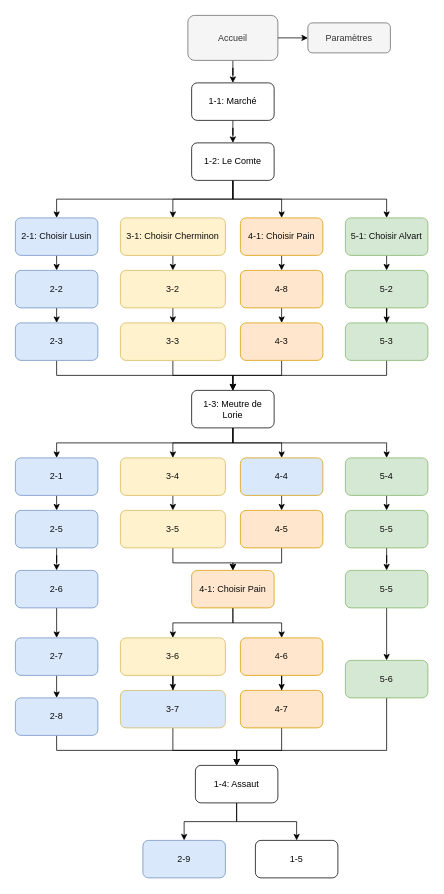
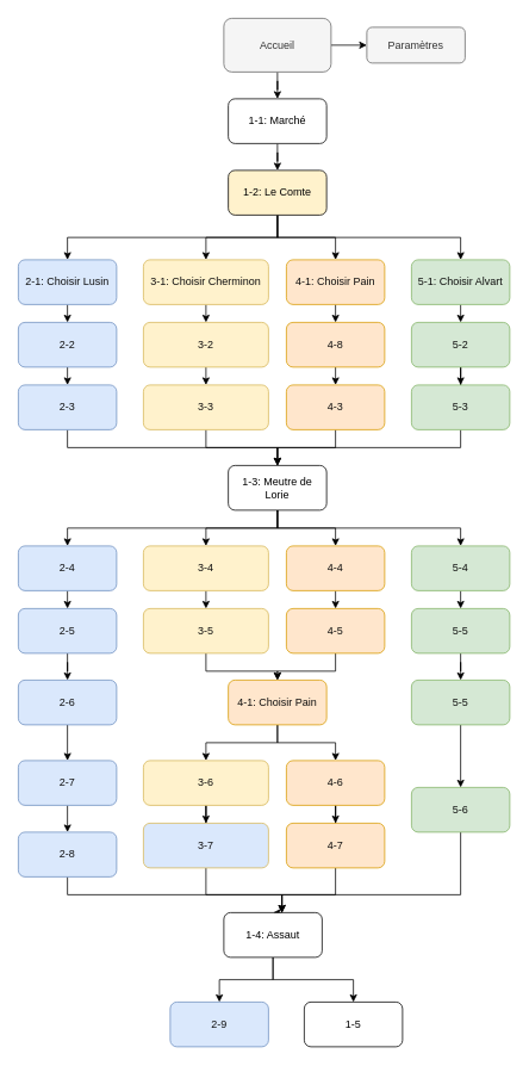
- <mxCell id="12" value="1-2: Le Comte" style="rounded=1;whiteSpace=wrap;html=1;" parent="1" vertex="1"><mxGeometry x="255" y="190" width="110" height="50" as="geometry" /></mxCell>
+ <mxCell id="12" value="1-2: Le Comte" style="rounded=1;whiteSpace=wrap;html=1;fillColor=#fff2cc;" parent="1" vertex="1"><mxGeometry x="255" y="190" width="110" height="50" as="geometry" /></mxCell>
- <mxCell id="43" value="2-1" style="rounded=1;whiteSpace=wrap;html=1;fillColor=#dae8fc;strokeColor=#6c8ebf;fontColor=#0D0D0D;" parent="1" vertex="1"><mxGeometry x="20" y="610" width="110" height="50" as="geometry" /></mxCell>
+ <mxCell id="43" value="2-4" style="rounded=1;whiteSpace=wrap;html=1;fillColor=#dae8fc;strokeColor=#6c8ebf;fontColor=#0D0D0D;" parent="1" vertex="1"><mxGeometry x="20" y="610" width="110" height="50" as="geometry" /></mxCell>
- <mxCell id="47" value="4-4" style="rounded=1;whiteSpace=wrap;html=1;fillColor=#dae8fc;strokeColor=#d79b00;fontColor=#0D0D0D;" parent="1" vertex="1"><mxGeometry x="320" y="610" width="110" height="50" as="geometry" /></mxCell>
+ <mxCell id="47" value="4-4" style="rounded=1;whiteSpace=wrap;html=1;fillColor=#ffe6cc;strokeColor=#d79b00;fontColor=#0D0D0D;" parent="1" vertex="1"><mxGeometry x="320" y="610" width="110" height="50" as="geometry" /></mxCell>
- <mxCell id="81" value="1-4: Assaut" style="rounded=1;whiteSpace=wrap;html=1;" parent="1" vertex="1"><mxGeometry x="260" y="1020" width="110" height="50" as="geometry" /></mxCell>
+ <mxCell id="81" value="1-4: Assaut" style="rounded=1;whiteSpace=wrap;html=1;" parent="1" vertex="1"><mxGeometry x="250" y="1020" width="110" height="50" as="geometry" /></mxCell>
